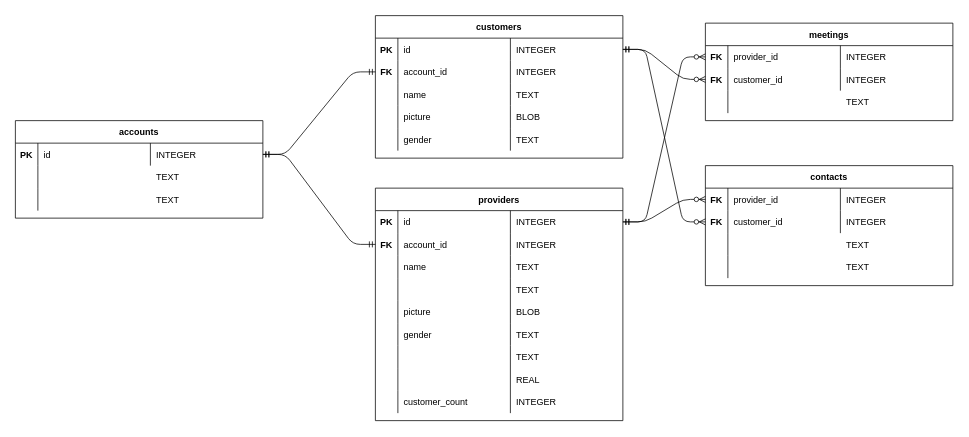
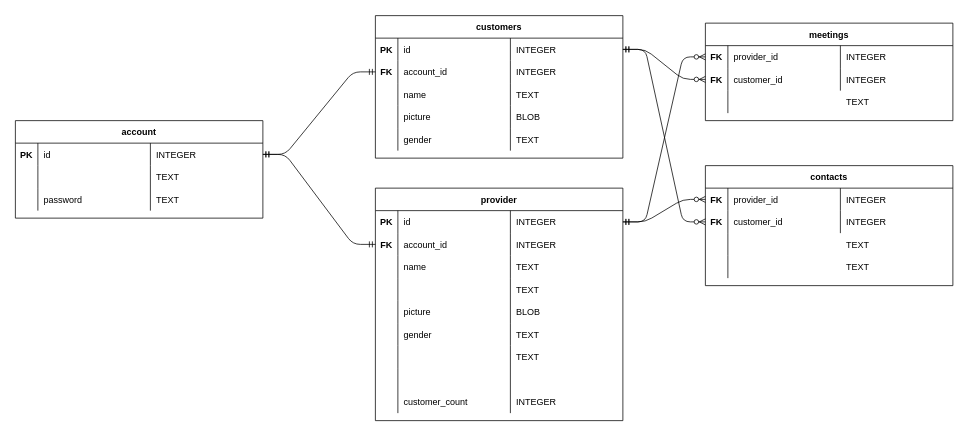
- <mxCell id="2" value="accounts" style="shape=table;startSize=30;container=1;collapsible=1;childLayout=tableLayout;fixedRows=1;rowLines=0;fontStyle=1;align=center;resizeLast=1;" vertex="1" parent="1"><mxGeometry x="20" y="160" width="330" height="130" as="geometry" /></mxCell>
+ <mxCell id="2" value="account" style="shape=table;startSize=30;container=1;collapsible=1;childLayout=tableLayout;fixedRows=1;rowLines=0;fontStyle=1;align=center;resizeLast=1;" vertex="1" parent="1"><mxGeometry x="20" y="160" width="330" height="130" as="geometry" /></mxCell>
+ <mxCell id="12" value="password" style="shape=partialRectangle;connectable=0;fillColor=none;top=0;left=0;bottom=0;right=0;align=left;spacingLeft=6;overflow=hidden;" vertex="1" parent="10"><mxGeometry x="30" width="150" height="30" as="geometry" /></mxCell>
- <mxCell id="36" value="providers" style="shape=table;startSize=30;container=1;collapsible=1;childLayout=tableLayout;fixedRows=1;rowLines=0;fontStyle=1;align=center;resizeLast=1;" vertex="1" parent="1"><mxGeometry x="500" y="250" width="330" height="310" as="geometry" /></mxCell>
+ <mxCell id="36" value="provider" style="shape=table;startSize=30;container=1;collapsible=1;childLayout=tableLayout;fixedRows=1;rowLines=0;fontStyle=1;align=center;resizeLast=1;" vertex="1" parent="1"><mxGeometry x="500" y="250" width="330" height="310" as="geometry" /></mxCell>
- <mxCell id="65" value="REAL" style="shape=partialRectangle;connectable=0;fillColor=none;top=0;left=0;bottom=0;right=0;align=left;spacingLeft=6;overflow=hidden;" vertex="1" parent="63"><mxGeometry x="180" width="150" height="30" as="geometry" /></mxCell>
